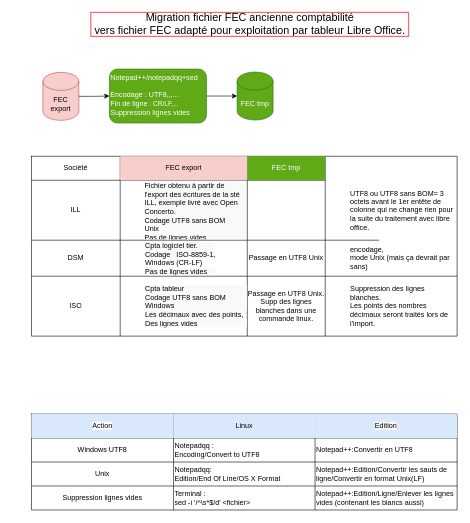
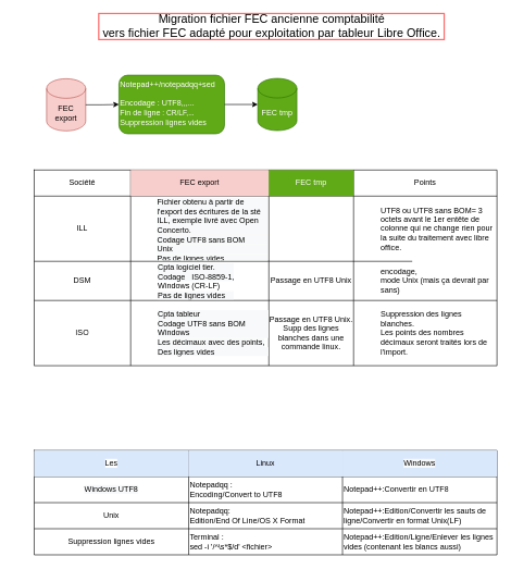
+ <mxCell id="15" value="Points" style="shape=partialRectangle;html=1;whiteSpace=wrap;connectable=0;overflow=hidden;fillColor=none;top=0;left=0;bottom=0;right=0;" parent="11" vertex="1"><mxGeometry x="490" width="220" height="40" as="geometry" /></mxCell>
- <mxCell id="32" value="&lt;span style=&quot;color: rgb(0 , 0 , 0) ; font-family: &amp;#34;helvetica&amp;#34; ; font-size: 12px ; font-style: normal ; font-weight: 400 ; letter-spacing: normal ; text-align: center ; text-indent: 0px ; text-transform: none ; word-spacing: 0px ; display: inline ; float: none ; background-color: rgb(255 , 255 , 255)&quot;&gt;Action&lt;/span&gt;" style="shape=partialRectangle;html=1;whiteSpace=wrap;connectable=0;overflow=hidden;fillColor=#dae8fc;top=0;left=0;bottom=0;right=0;strokeColor=#6c8ebf;" parent="31" vertex="1"><mxGeometry width="237" height="40" as="geometry" /></mxCell>
+ <mxCell id="32" value="&lt;span style=&quot;color: rgb(0 , 0 , 0) ; font-family: &amp;#34;helvetica&amp;#34; ; font-size: 12px ; font-style: normal ; font-weight: 400 ; letter-spacing: normal ; text-align: center ; text-indent: 0px ; text-transform: none ; word-spacing: 0px ; display: inline ; float: none ; background-color: rgb(255 , 255 , 255)&quot;&gt;Les&lt;/span&gt;" style="shape=partialRectangle;html=1;whiteSpace=wrap;connectable=0;overflow=hidden;fillColor=#dae8fc;top=0;left=0;bottom=0;right=0;strokeColor=#6c8ebf;" parent="31" vertex="1"><mxGeometry width="237" height="40" as="geometry" /></mxCell>
- <mxCell id="34" value="&lt;meta charset=&quot;utf-8&quot;&gt;&lt;span style=&quot;color: rgb(0, 0, 0); font-family: helvetica; font-size: 12px; font-style: normal; font-weight: 400; letter-spacing: normal; text-align: center; text-indent: 0px; text-transform: none; word-spacing: 0px; background-color: rgb(248, 249, 250); display: inline; float: none;&quot;&gt;Edition&lt;/span&gt;" style="shape=partialRectangle;html=1;whiteSpace=wrap;connectable=0;overflow=hidden;fillColor=#dae8fc;top=0;left=0;bottom=0;right=0;strokeColor=#6c8ebf;" parent="31" vertex="1"><mxGeometry x="473" width="237" height="40" as="geometry" /></mxCell>
+ <mxCell id="34" value="&lt;meta charset=&quot;utf-8&quot;&gt;&lt;span style=&quot;color: rgb(0, 0, 0); font-family: helvetica; font-size: 12px; font-style: normal; font-weight: 400; letter-spacing: normal; text-align: center; text-indent: 0px; text-transform: none; word-spacing: 0px; background-color: rgb(248, 249, 250); display: inline; float: none;&quot;&gt;Windows&lt;/span&gt;" style="shape=partialRectangle;html=1;whiteSpace=wrap;connectable=0;overflow=hidden;fillColor=#dae8fc;top=0;left=0;bottom=0;right=0;strokeColor=#6c8ebf;" parent="31" vertex="1"><mxGeometry x="473" width="237" height="40" as="geometry" /></mxCell>
